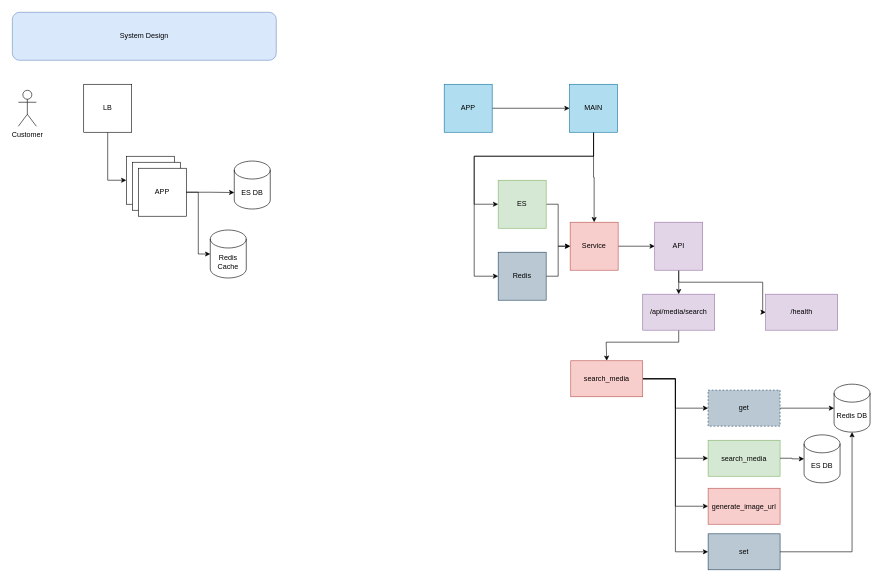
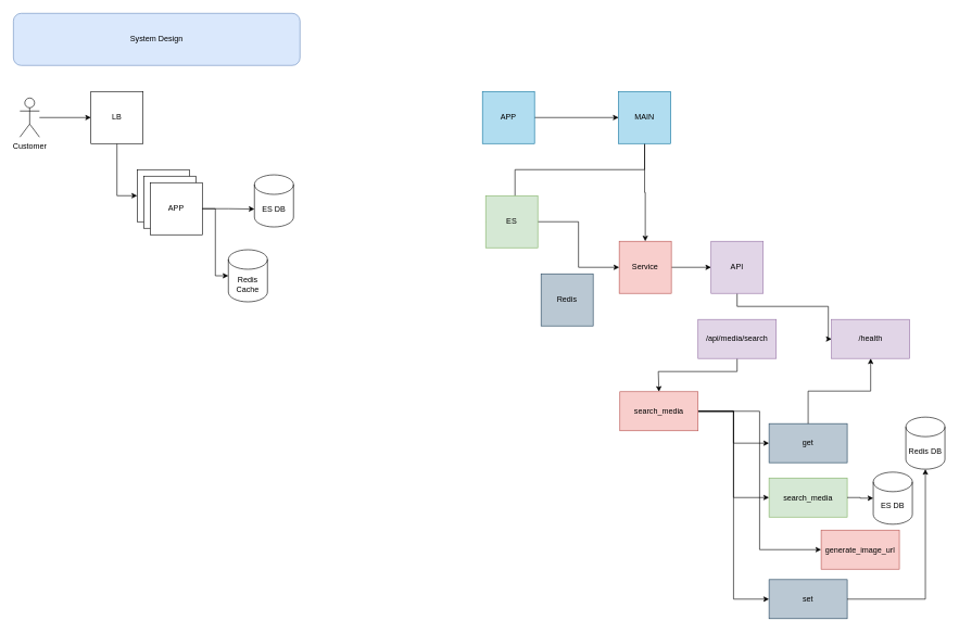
+ <mxCell id="4" value="" style="edgeStyle=orthogonalEdgeStyle;rounded=0;orthogonalLoop=1;jettySize=auto;html=1;" parent="1" source="5" target="37" edge="1"><mxGeometry relative="1" as="geometry" /></mxCell>
- <mxCell id="18" value="ES" style="whiteSpace=wrap;html=1;aspect=fixed;fillColor=#d5e8d4;strokeColor=#82b366;" parent="1" vertex="1"><mxGeometry x="830" y="300" width="80" height="80" as="geometry" /></mxCell>
+ <mxCell id="18" value="ES" style="whiteSpace=wrap;html=1;aspect=fixed;fillColor=#d5e8d4;strokeColor=#82b366;" parent="1" vertex="1"><mxGeometry x="745" y="300" width="80" height="80" as="geometry" /></mxCell>
- <mxCell id="38" style="edgeStyle=orthogonalEdgeStyle;rounded=0;orthogonalLoop=1;jettySize=auto;html=1;entryX=0;entryY=0.5;entryDx=0;entryDy=0;" parent="1" source="39" target="20" edge="1"><mxGeometry relative="1" as="geometry" /></mxCell>
- <mxCell id="11" style="edgeStyle=orthogonalEdgeStyle;rounded=0;orthogonalLoop=1;jettySize=auto;html=1;entryX=0;entryY=0.5;entryDx=0;entryDy=0;" parent="1" source="13" target="39" edge="1"><mxGeometry relative="1" as="geometry"><Array as="points"><mxPoint x="989" y="260" /><mxPoint x="790" y="260" /><mxPoint x="790" y="460" /></Array></mxGeometry></mxCell>
- <mxCell id="14" style="edgeStyle=orthogonalEdgeStyle;rounded=0;orthogonalLoop=1;jettySize=auto;html=1;entryX=0.5;entryY=0;entryDx=0;entryDy=0;" parent="1" source="16" target="22" edge="1"><mxGeometry relative="1" as="geometry" /></mxCell>
- <mxCell id="41" value="get" style="whiteSpace=wrap;html=1;fillColor=#bac8d3;strokeColor=#23445d;dashed=1;" parent="1" vertex="1"><mxGeometry x="1180" y="650" width="120" height="60" as="geometry" /></mxCell>
+ <mxCell id="41" value="get" style="whiteSpace=wrap;html=1;fillColor=#bac8d3;strokeColor=#23445d;" parent="1" vertex="1"><mxGeometry x="1180" y="650" width="120" height="60" as="geometry" /></mxCell>
- <mxCell id="43" style="edgeStyle=orthogonalEdgeStyle;rounded=0;orthogonalLoop=1;jettySize=auto;html=1;entryX=0;entryY=0.5;entryDx=0;entryDy=0;entryPerimeter=0;" parent="1" source="41" target="40" edge="1"><mxGeometry relative="1" as="geometry" /></mxCell>
+ <mxCell id="43" style="edgeStyle=orthogonalEdgeStyle;rounded=0;orthogonalLoop=1;jettySize=auto;html=1;" parent="1" source="41" target="23" edge="1"><mxGeometry relative="1" as="geometry" /></mxCell>
- <mxCell id="30" value="generate_image_url" style="whiteSpace=wrap;html=1;fillColor=#f8cecc;strokeColor=#b85450;" parent="1" vertex="1"><mxGeometry x="1180" y="813.5" width="120" height="60" as="geometry" /></mxCell>
+ <mxCell id="30" value="generate_image_url" style="whiteSpace=wrap;html=1;fillColor=#f8cecc;strokeColor=#b85450;" parent="1" vertex="1"><mxGeometry x="1260" y="813.5" width="120" height="60" as="geometry" /></mxCell>
